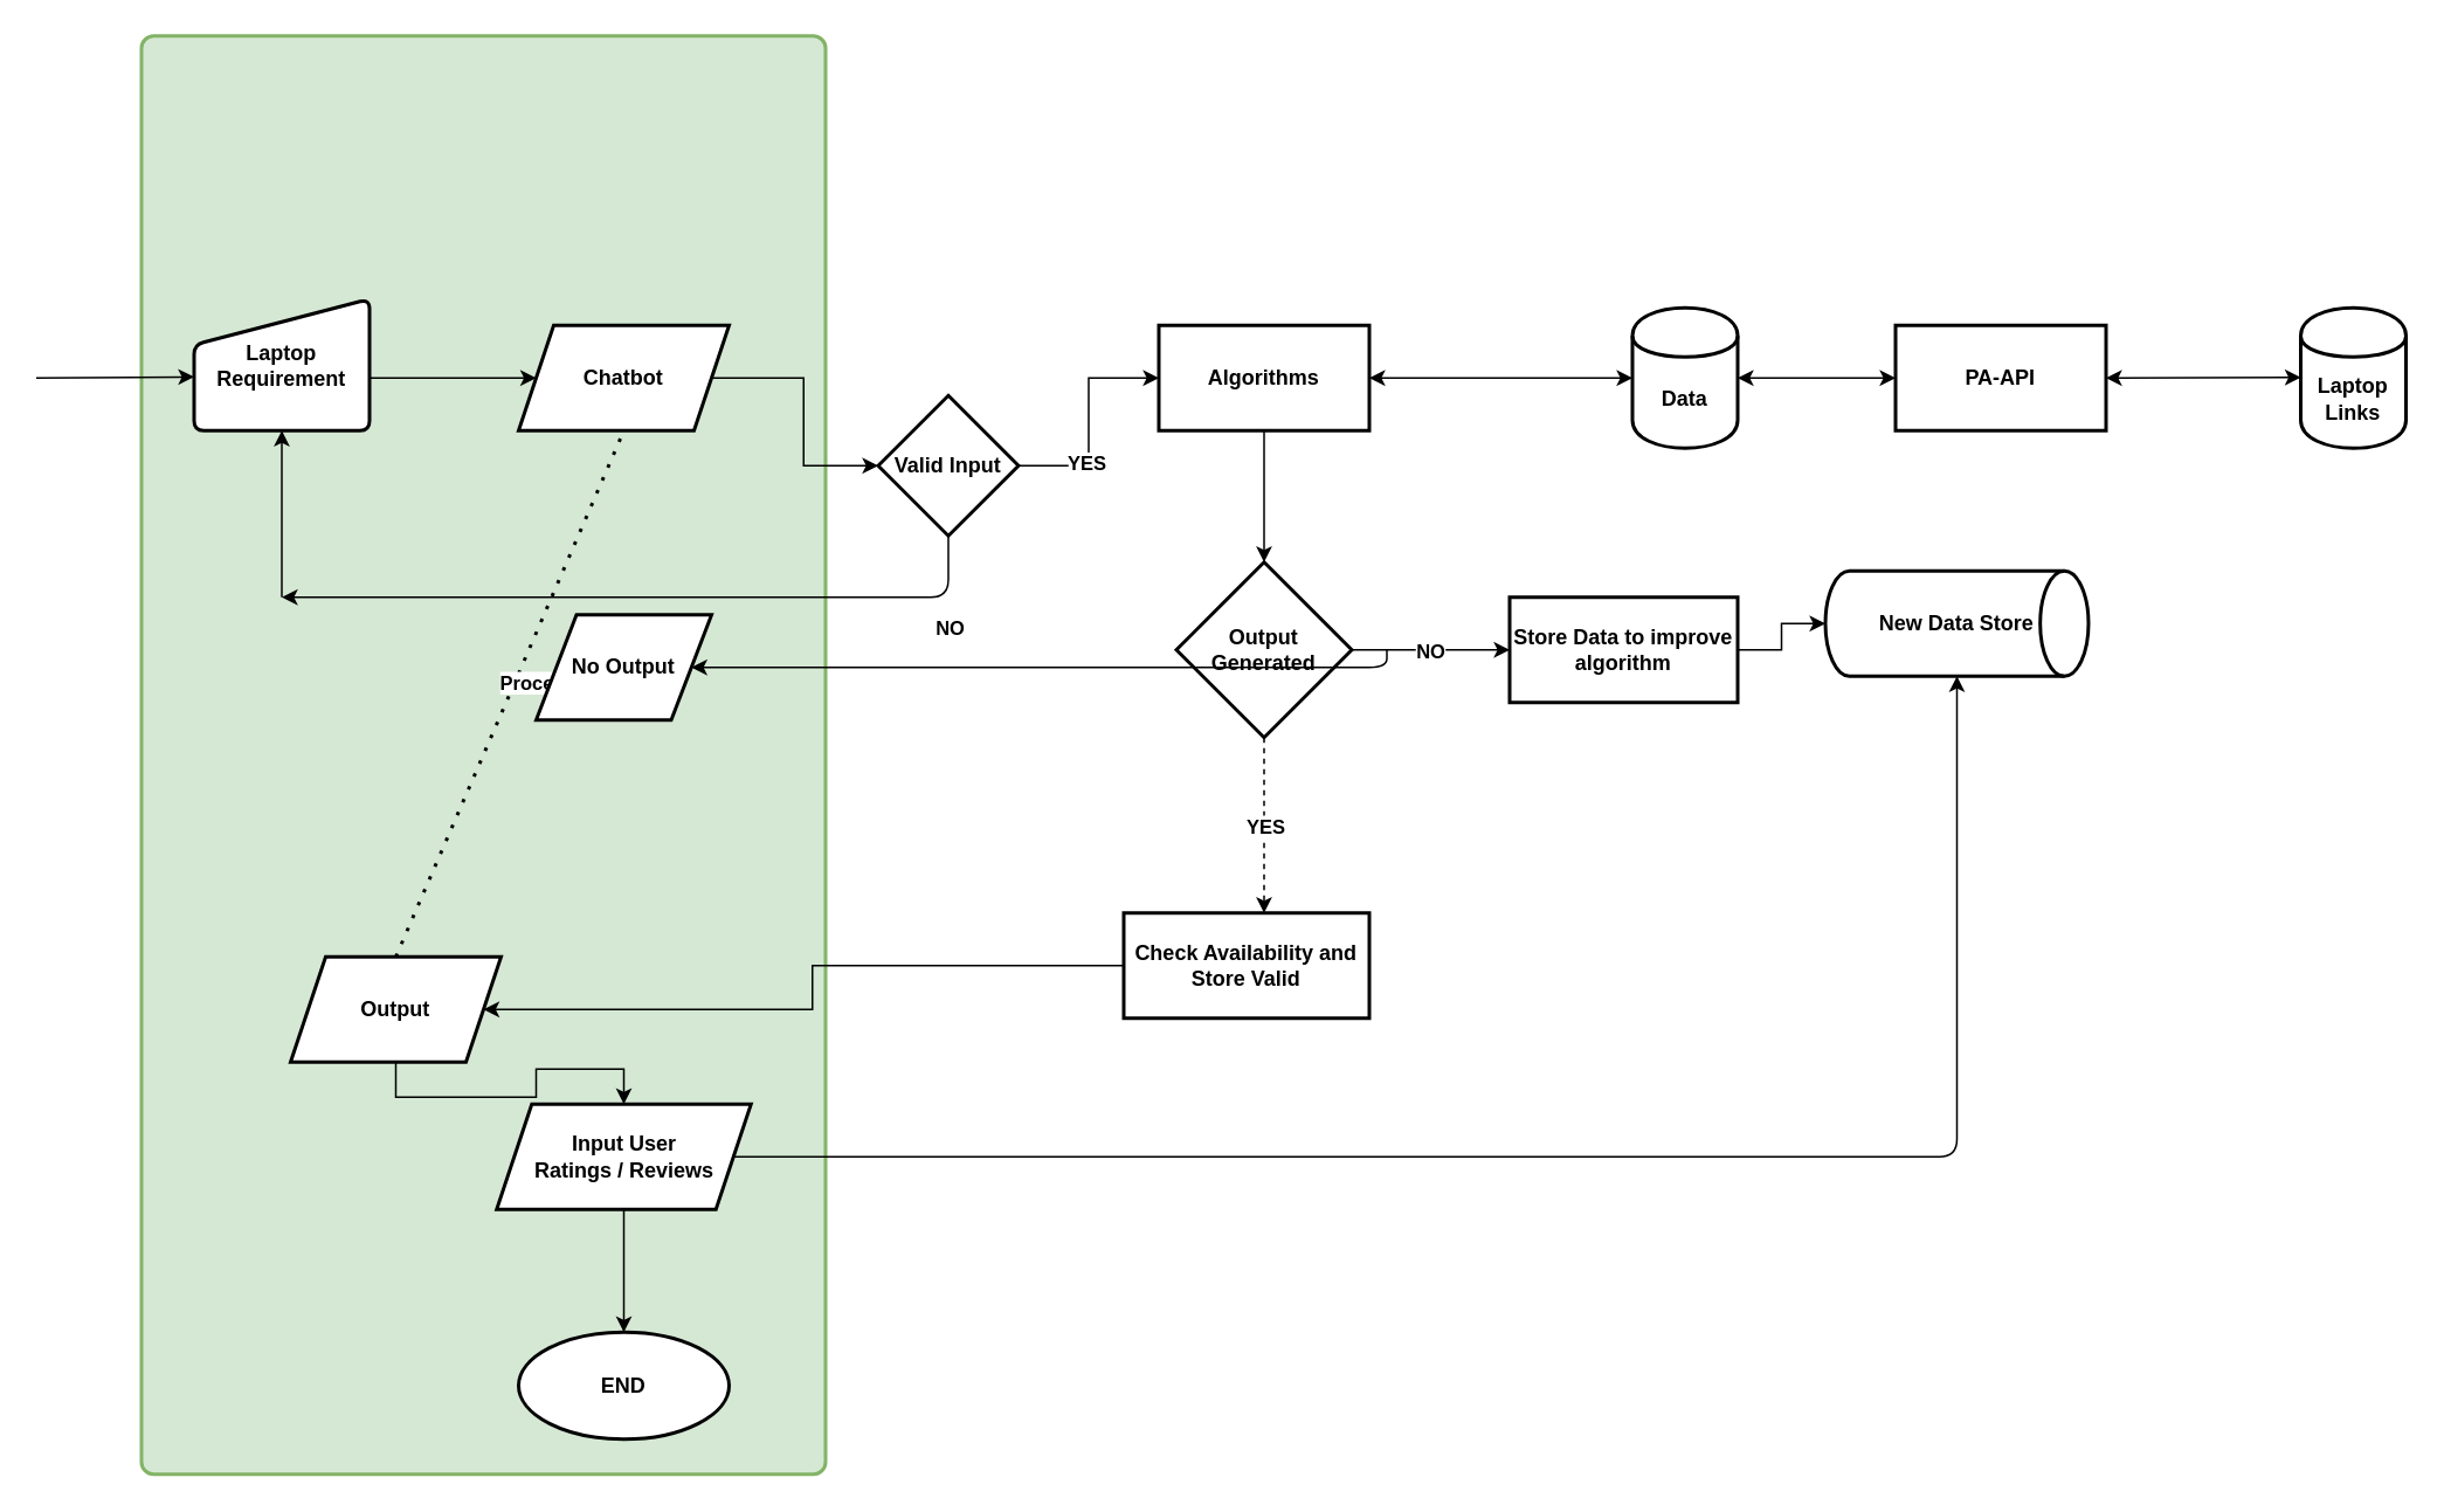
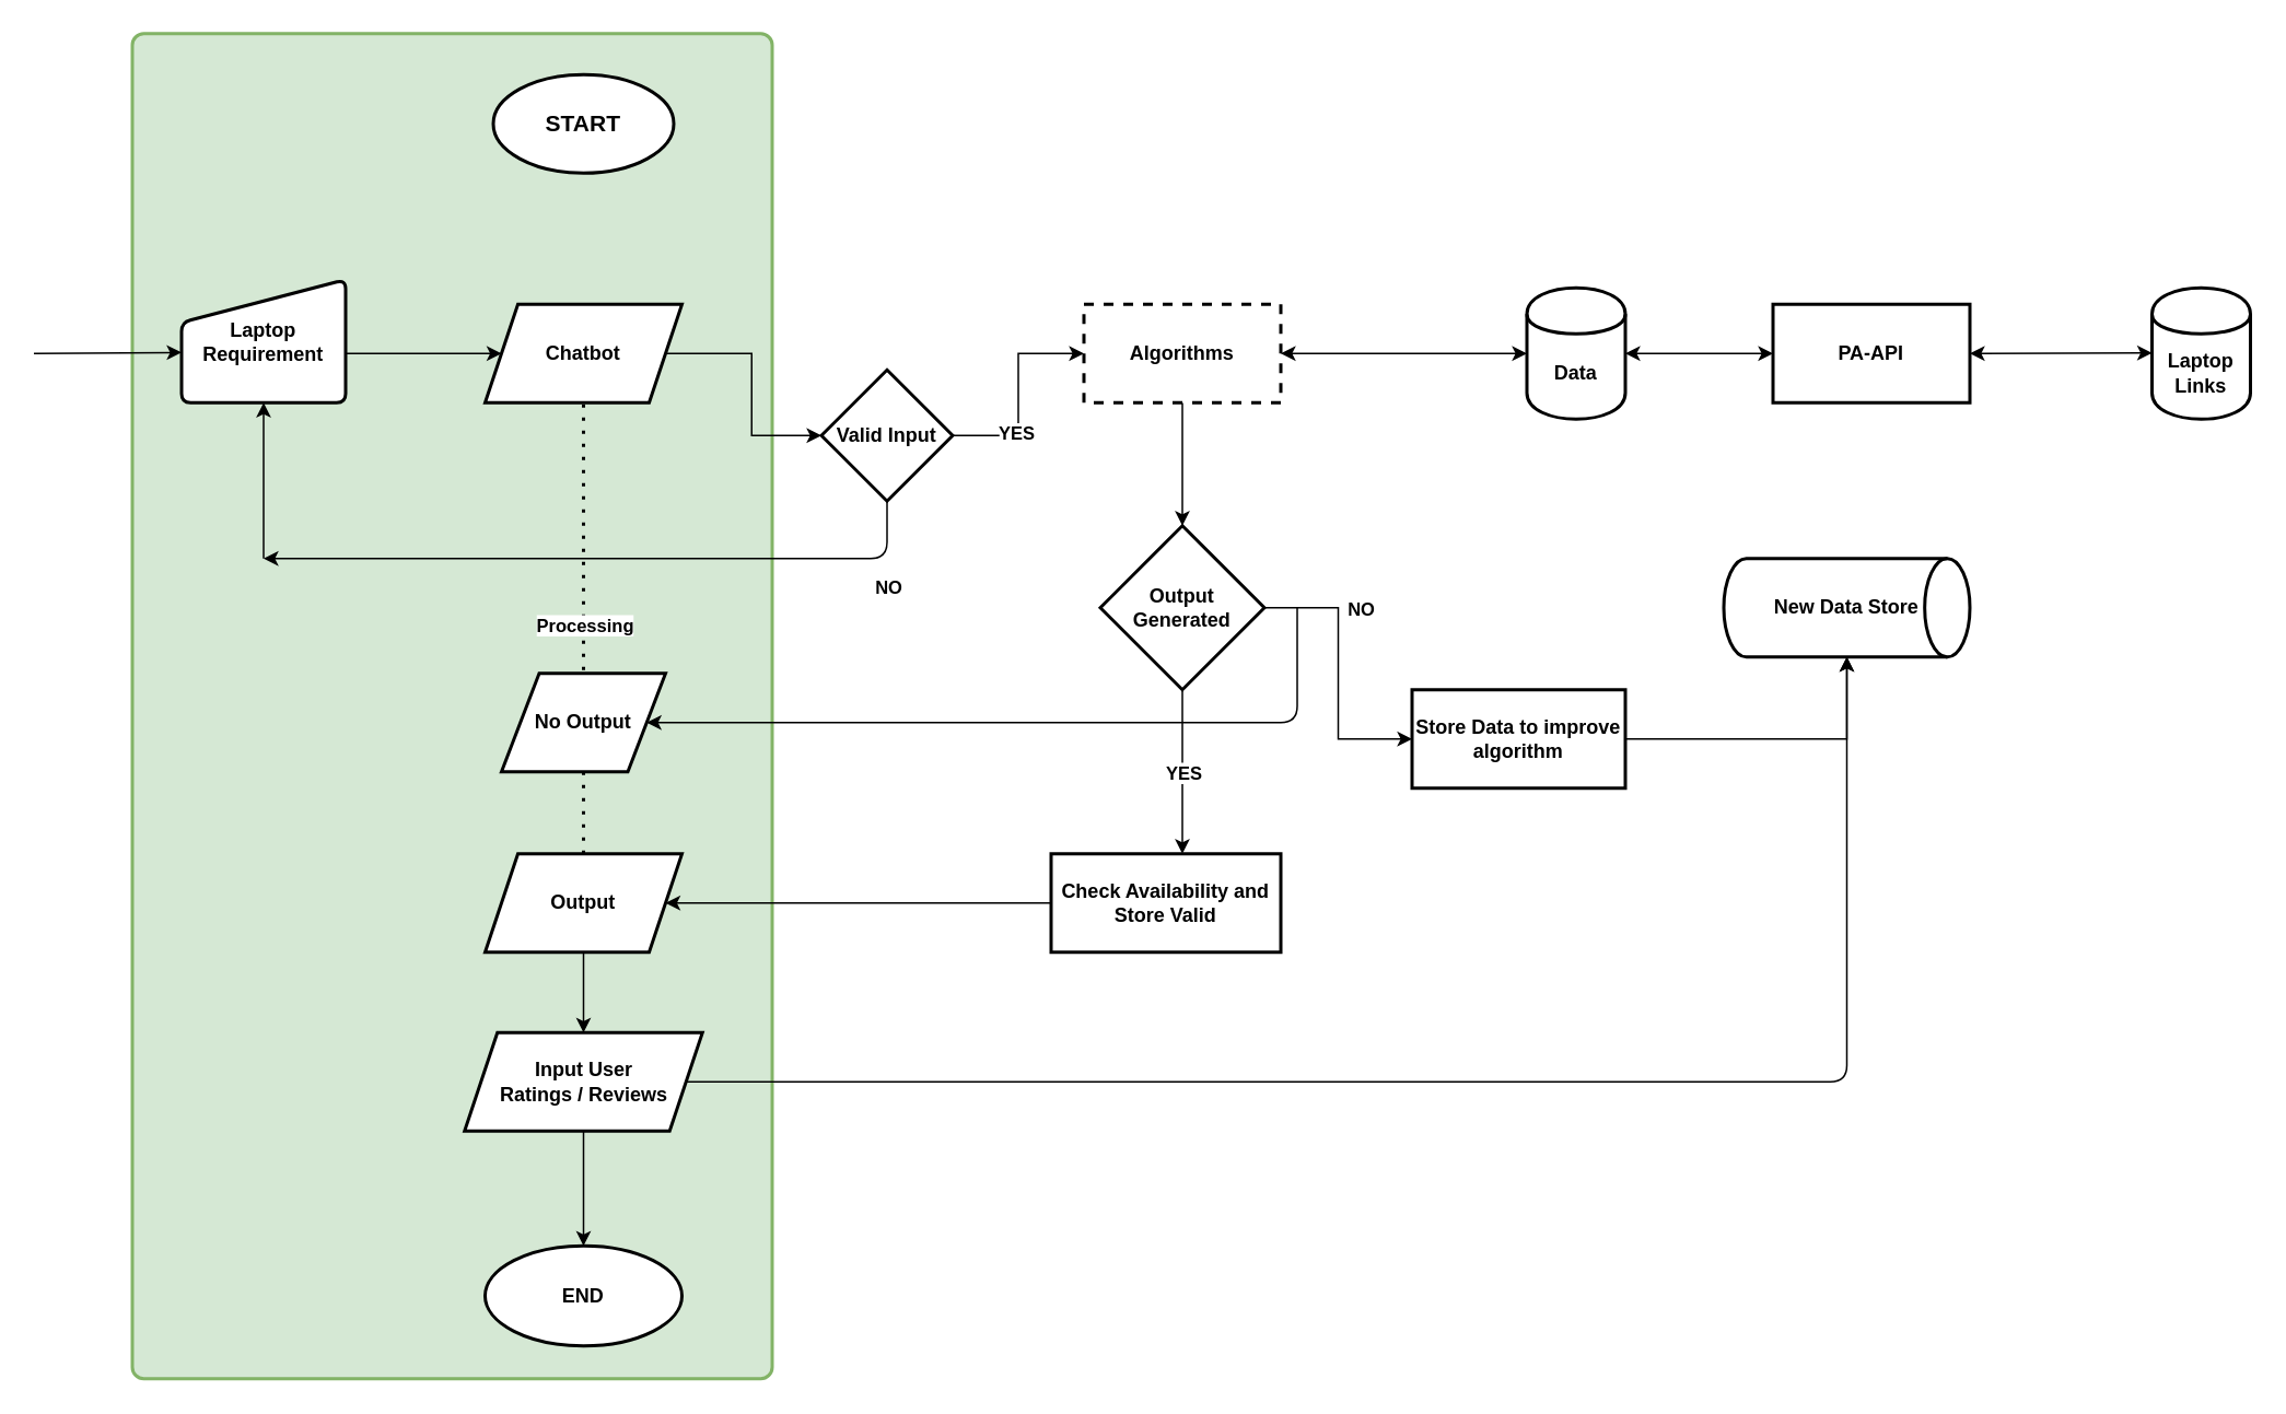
+ <mxCell id="3" value="&lt;span&gt;&lt;font style=&quot;font-size: 14px&quot;&gt;START&lt;/font&gt;&lt;/span&gt;" style="strokeWidth=2;html=1;shape=mxgraph.flowchart.start_1;whiteSpace=wrap;fontStyle=1" parent="1" vertex="1"><mxGeometry x="300" y="45" width="110" height="60" as="geometry" /></mxCell>
- <mxCell id="8" value="Algorithms" style="whiteSpace=wrap;html=1;strokeWidth=2;fontStyle=1" parent="1" vertex="1"><mxGeometry x="660" y="185" width="120" height="60" as="geometry" /></mxCell>
+ <mxCell id="8" value="Algorithms" style="whiteSpace=wrap;html=1;strokeWidth=2;fontStyle=1;dashed=1;" parent="1" vertex="1"><mxGeometry x="660" y="185" width="120" height="60" as="geometry" /></mxCell>
- <mxCell id="26" value="New Data Store" style="strokeWidth=2;html=1;shape=mxgraph.flowchart.direct_data;whiteSpace=wrap;fontStyle=1" parent="1" vertex="1"><mxGeometry x="1040" y="325" width="150" height="60" as="geometry" /></mxCell>
+ <mxCell id="26" value="New Data Store" style="strokeWidth=2;html=1;shape=mxgraph.flowchart.direct_data;whiteSpace=wrap;fontStyle=1" parent="1" vertex="1"><mxGeometry x="1050" y="340" width="150" height="60" as="geometry" /></mxCell>
- <mxCell id="25" value="Store Data to improve algorithm" style="whiteSpace=wrap;html=1;strokeWidth=2;fontStyle=1" parent="1" vertex="1"><mxGeometry x="860" y="340" width="130" height="60" as="geometry" /></mxCell>
+ <mxCell id="25" value="Store Data to improve algorithm" style="whiteSpace=wrap;html=1;strokeWidth=2;fontStyle=1" parent="1" vertex="1"><mxGeometry x="860" y="420" width="130" height="60" as="geometry" /></mxCell>
- <mxCell id="37" value="&lt;b&gt;No Output&lt;/b&gt;" style="shape=parallelogram;html=1;strokeWidth=2;perimeter=parallelogramPerimeter;whiteSpace=wrap;rounded=0;arcSize=12;size=0.23;" vertex="1" parent="1"><mxGeometry x="305" y="350" width="100" height="60" as="geometry" /></mxCell>
+ <mxCell id="37" value="&lt;b&gt;No Output&lt;/b&gt;" style="shape=parallelogram;html=1;strokeWidth=2;perimeter=parallelogramPerimeter;whiteSpace=wrap;rounded=0;arcSize=12;size=0.23;" vertex="1" parent="1"><mxGeometry x="305" y="410" width="100" height="60" as="geometry" /></mxCell>
- <mxCell id="13" value="" style="edgeStyle=orthogonalEdgeStyle;rounded=0;orthogonalLoop=1;jettySize=auto;html=1;fontStyle=1;dashed=1;" parent="1" source="15" target="28" edge="1"><mxGeometry relative="1" as="geometry"><Array as="points"><mxPoint x="720" y="440" /><mxPoint x="720" y="440" /></Array></mxGeometry></mxCell>
+ <mxCell id="13" value="" style="edgeStyle=orthogonalEdgeStyle;rounded=0;orthogonalLoop=1;jettySize=auto;html=1;fontStyle=1" parent="1" source="15" target="28" edge="1"><mxGeometry relative="1" as="geometry"><Array as="points"><mxPoint x="720" y="440" /><mxPoint x="720" y="440" /></Array></mxGeometry></mxCell>
- <mxCell id="30" value="Output" style="shape=parallelogram;perimeter=parallelogramPerimeter;whiteSpace=wrap;html=1;fixedSize=1;fontStyle=1;strokeWidth=2;" parent="1" vertex="1"><mxGeometry x="165" y="545" width="120" height="60" as="geometry" /></mxCell>
+ <mxCell id="30" value="Output" style="shape=parallelogram;perimeter=parallelogramPerimeter;whiteSpace=wrap;html=1;fixedSize=1;fontStyle=1;strokeWidth=2;" parent="1" vertex="1"><mxGeometry x="295" y="520" width="120" height="60" as="geometry" /></mxCell>
